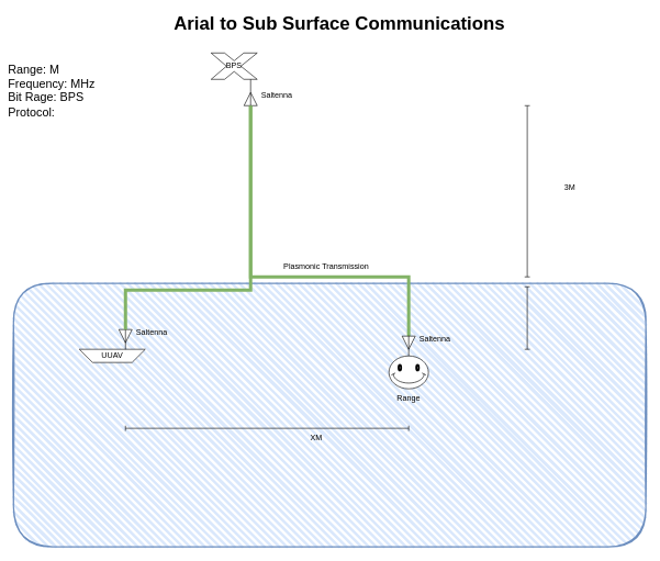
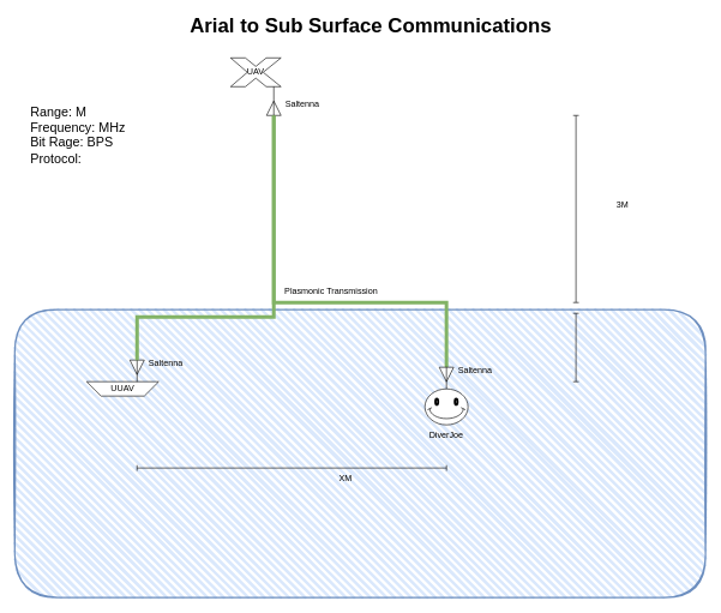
- <mxCell id="20" value="BPS" style="text;strokeColor=none;align=center;fillColor=none;html=1;verticalAlign=middle;whiteSpace=wrap;rounded=0;" parent="1" vertex="1"><mxGeometry x="335" y="95" width="40" height="10" as="geometry" /></mxCell>
+ <mxCell id="20" value="UAV" style="text;strokeColor=none;align=center;fillColor=none;html=1;verticalAlign=middle;whiteSpace=wrap;rounded=0;" parent="1" vertex="1"><mxGeometry x="335" y="95" width="40" height="10" as="geometry" /></mxCell>
- <mxCell id="29" value="&lt;font style=&quot;font-size: 18px;&quot;&gt;Range: M&lt;/font&gt;&lt;div&gt;&lt;font style=&quot;font-size: 18px;&quot;&gt;Frequency: MHz&lt;/font&gt;&lt;div&gt;&lt;font style=&quot;font-size: 18px;&quot;&gt;Bit Rage: BPS&lt;/font&gt;&lt;/div&gt;&lt;div&gt;&lt;font style=&quot;font-size: 18px;&quot;&gt;Protocol:&lt;/font&gt;&lt;/div&gt;&lt;div&gt;&lt;br&gt;&lt;/div&gt;&lt;/div&gt;" style="text;strokeColor=none;align=left;fillColor=none;html=1;verticalAlign=middle;whiteSpace=wrap;rounded=0;" parent="1" vertex="1"><mxGeometry x="10" y="100" width="150" height="90" as="geometry" /></mxCell>
+ <mxCell id="29" value="&lt;font style=&quot;font-size: 18px;&quot;&gt;Range: M&lt;/font&gt;&lt;div&gt;&lt;font style=&quot;font-size: 18px;&quot;&gt;Frequency: MHz&lt;/font&gt;&lt;div&gt;&lt;font style=&quot;font-size: 18px;&quot;&gt;Bit Rage: BPS&lt;/font&gt;&lt;/div&gt;&lt;div&gt;&lt;font style=&quot;font-size: 18px;&quot;&gt;Protocol:&lt;/font&gt;&lt;/div&gt;&lt;div&gt;&lt;br&gt;&lt;/div&gt;&lt;/div&gt;" style="text;strokeColor=none;align=left;fillColor=none;html=1;verticalAlign=middle;whiteSpace=wrap;rounded=0;" parent="1" vertex="1"><mxGeometry x="40" y="150" width="150" height="90" as="geometry" /></mxCell>
- <mxCell id="15" value="Plasmonic Transmission" style="text;strokeColor=none;align=center;fillColor=none;html=1;verticalAlign=middle;whiteSpace=wrap;rounded=0;" parent="1" vertex="1"><mxGeometry x="420" y="390" width="150" height="30" as="geometry" /></mxCell>
+ <mxCell id="15" value="Plasmonic Transmission" style="text;strokeColor=none;align=center;fillColor=none;html=1;verticalAlign=middle;whiteSpace=wrap;rounded=0;" parent="1" vertex="1"><mxGeometry x="385" y="390" width="150" height="30" as="geometry" /></mxCell>
- <mxCell id="19" value="Range" style="text;strokeColor=none;align=center;fillColor=none;html=1;verticalAlign=middle;whiteSpace=wrap;rounded=0;" parent="1" vertex="1"><mxGeometry x="590" y="590" width="60" height="30" as="geometry" /></mxCell>
+ <mxCell id="19" value="DiverJoe" style="text;strokeColor=none;align=center;fillColor=none;html=1;verticalAlign=middle;whiteSpace=wrap;rounded=0;" parent="1" vertex="1"><mxGeometry x="590" y="590" width="60" height="30" as="geometry" /></mxCell>
